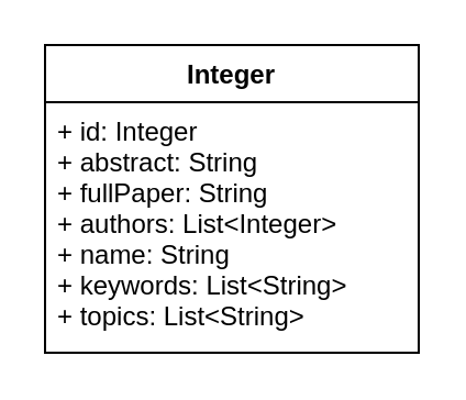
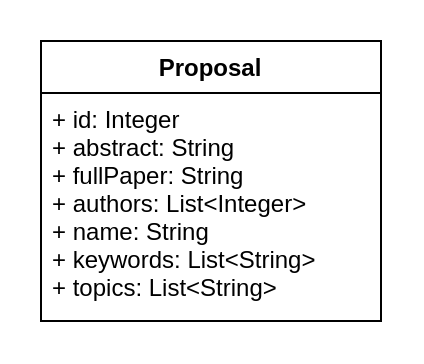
- <mxCell id="2" value="Integer" style="swimlane;fontStyle=1;align=center;verticalAlign=top;childLayout=stackLayout;horizontal=1;startSize=26;horizontalStack=0;resizeParent=1;resizeParentMax=0;resizeLast=0;collapsible=1;marginBottom=0;" parent="1" vertex="1"><mxGeometry x="20" y="20" width="170" height="140" as="geometry" /></mxCell>
+ <mxCell id="2" value="Proposal" style="swimlane;fontStyle=1;align=center;verticalAlign=top;childLayout=stackLayout;horizontal=1;startSize=26;horizontalStack=0;resizeParent=1;resizeParentMax=0;resizeLast=0;collapsible=1;marginBottom=0;" parent="1" vertex="1"><mxGeometry x="20" y="20" width="170" height="140" as="geometry" /></mxCell>
